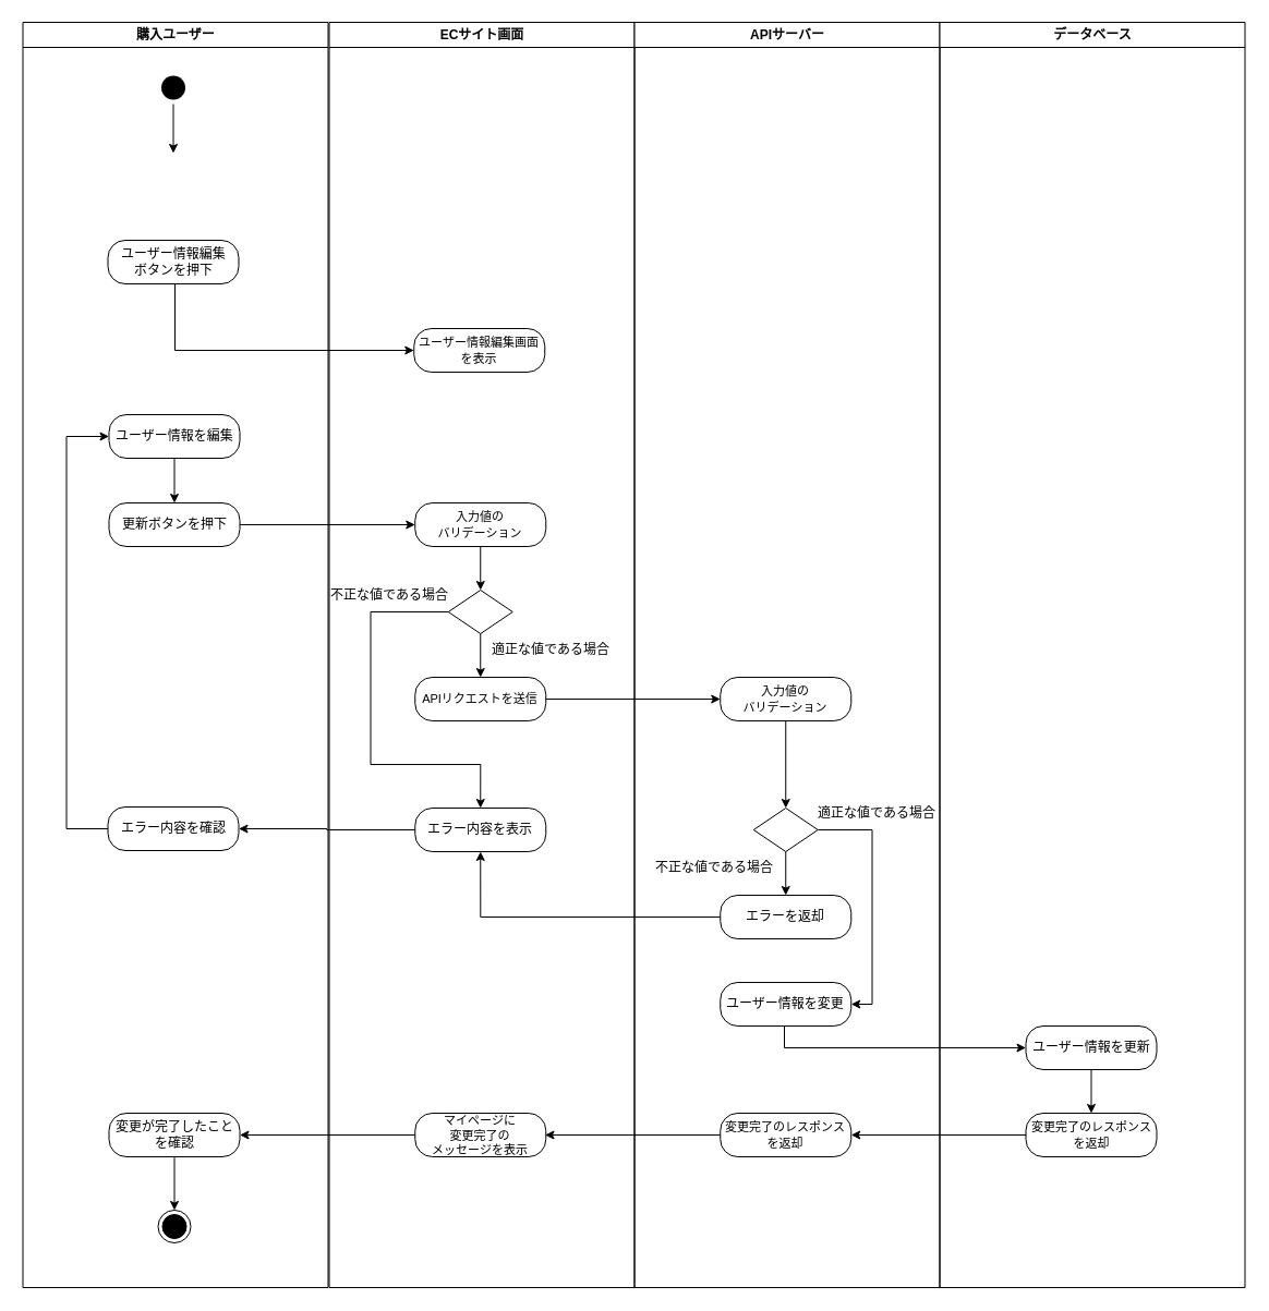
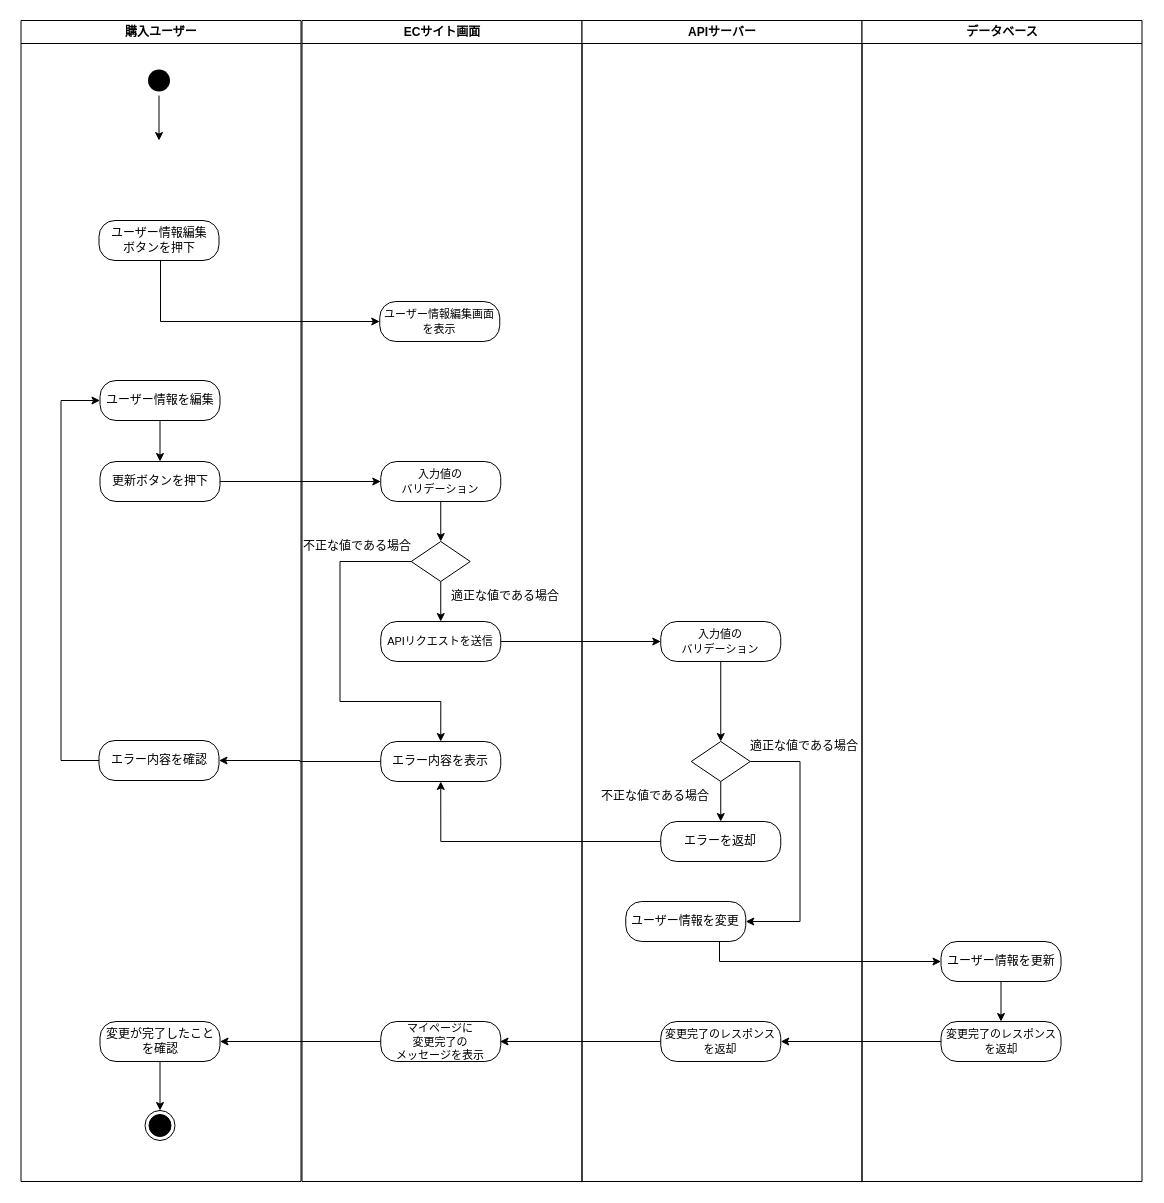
- <mxCell id="33" value="ユーザー情報を変更" style="rounded=1;whiteSpace=wrap;html=1;arcSize=40;" vertex="1" parent="26"><mxGeometry x="78.75" y="881" width="120" height="40" as="geometry" /></mxCell>
+ <mxCell id="33" value="ユーザー情報を変更" style="rounded=1;whiteSpace=wrap;html=1;arcSize=40;" vertex="1" parent="26"><mxGeometry x="43.75" y="881" width="120" height="40" as="geometry" /></mxCell>
